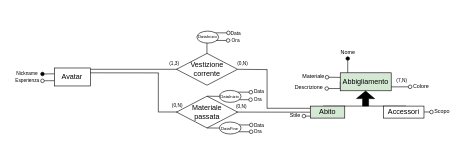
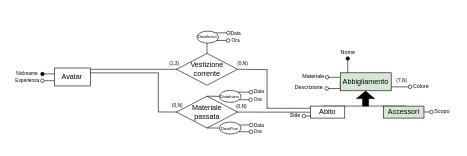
- <mxCell id="38" value="Abito" style="whiteSpace=wrap;html=1;align=center;fillColor=#d5e8d4;" vertex="1" parent="1"><mxGeometry x="517.1" y="176.36" width="57.5" height="20" as="geometry" /></mxCell>
+ <mxCell id="38" value="Abito" style="whiteSpace=wrap;html=1;align=center;" vertex="1" parent="1"><mxGeometry x="517.1" y="176.36" width="57.5" height="20" as="geometry" /></mxCell>
- <mxCell id="36" value="Accessori" style="whiteSpace=wrap;html=1;align=center;" vertex="1" parent="1"><mxGeometry x="639.23" y="176.36" width="67.5" height="20" as="geometry" /></mxCell>
+ <mxCell id="36" value="Accessori" style="whiteSpace=wrap;html=1;align=center;fillColor=#d5e8d4;" vertex="1" parent="1"><mxGeometry x="639.23" y="176.36" width="67.5" height="20" as="geometry" /></mxCell>
